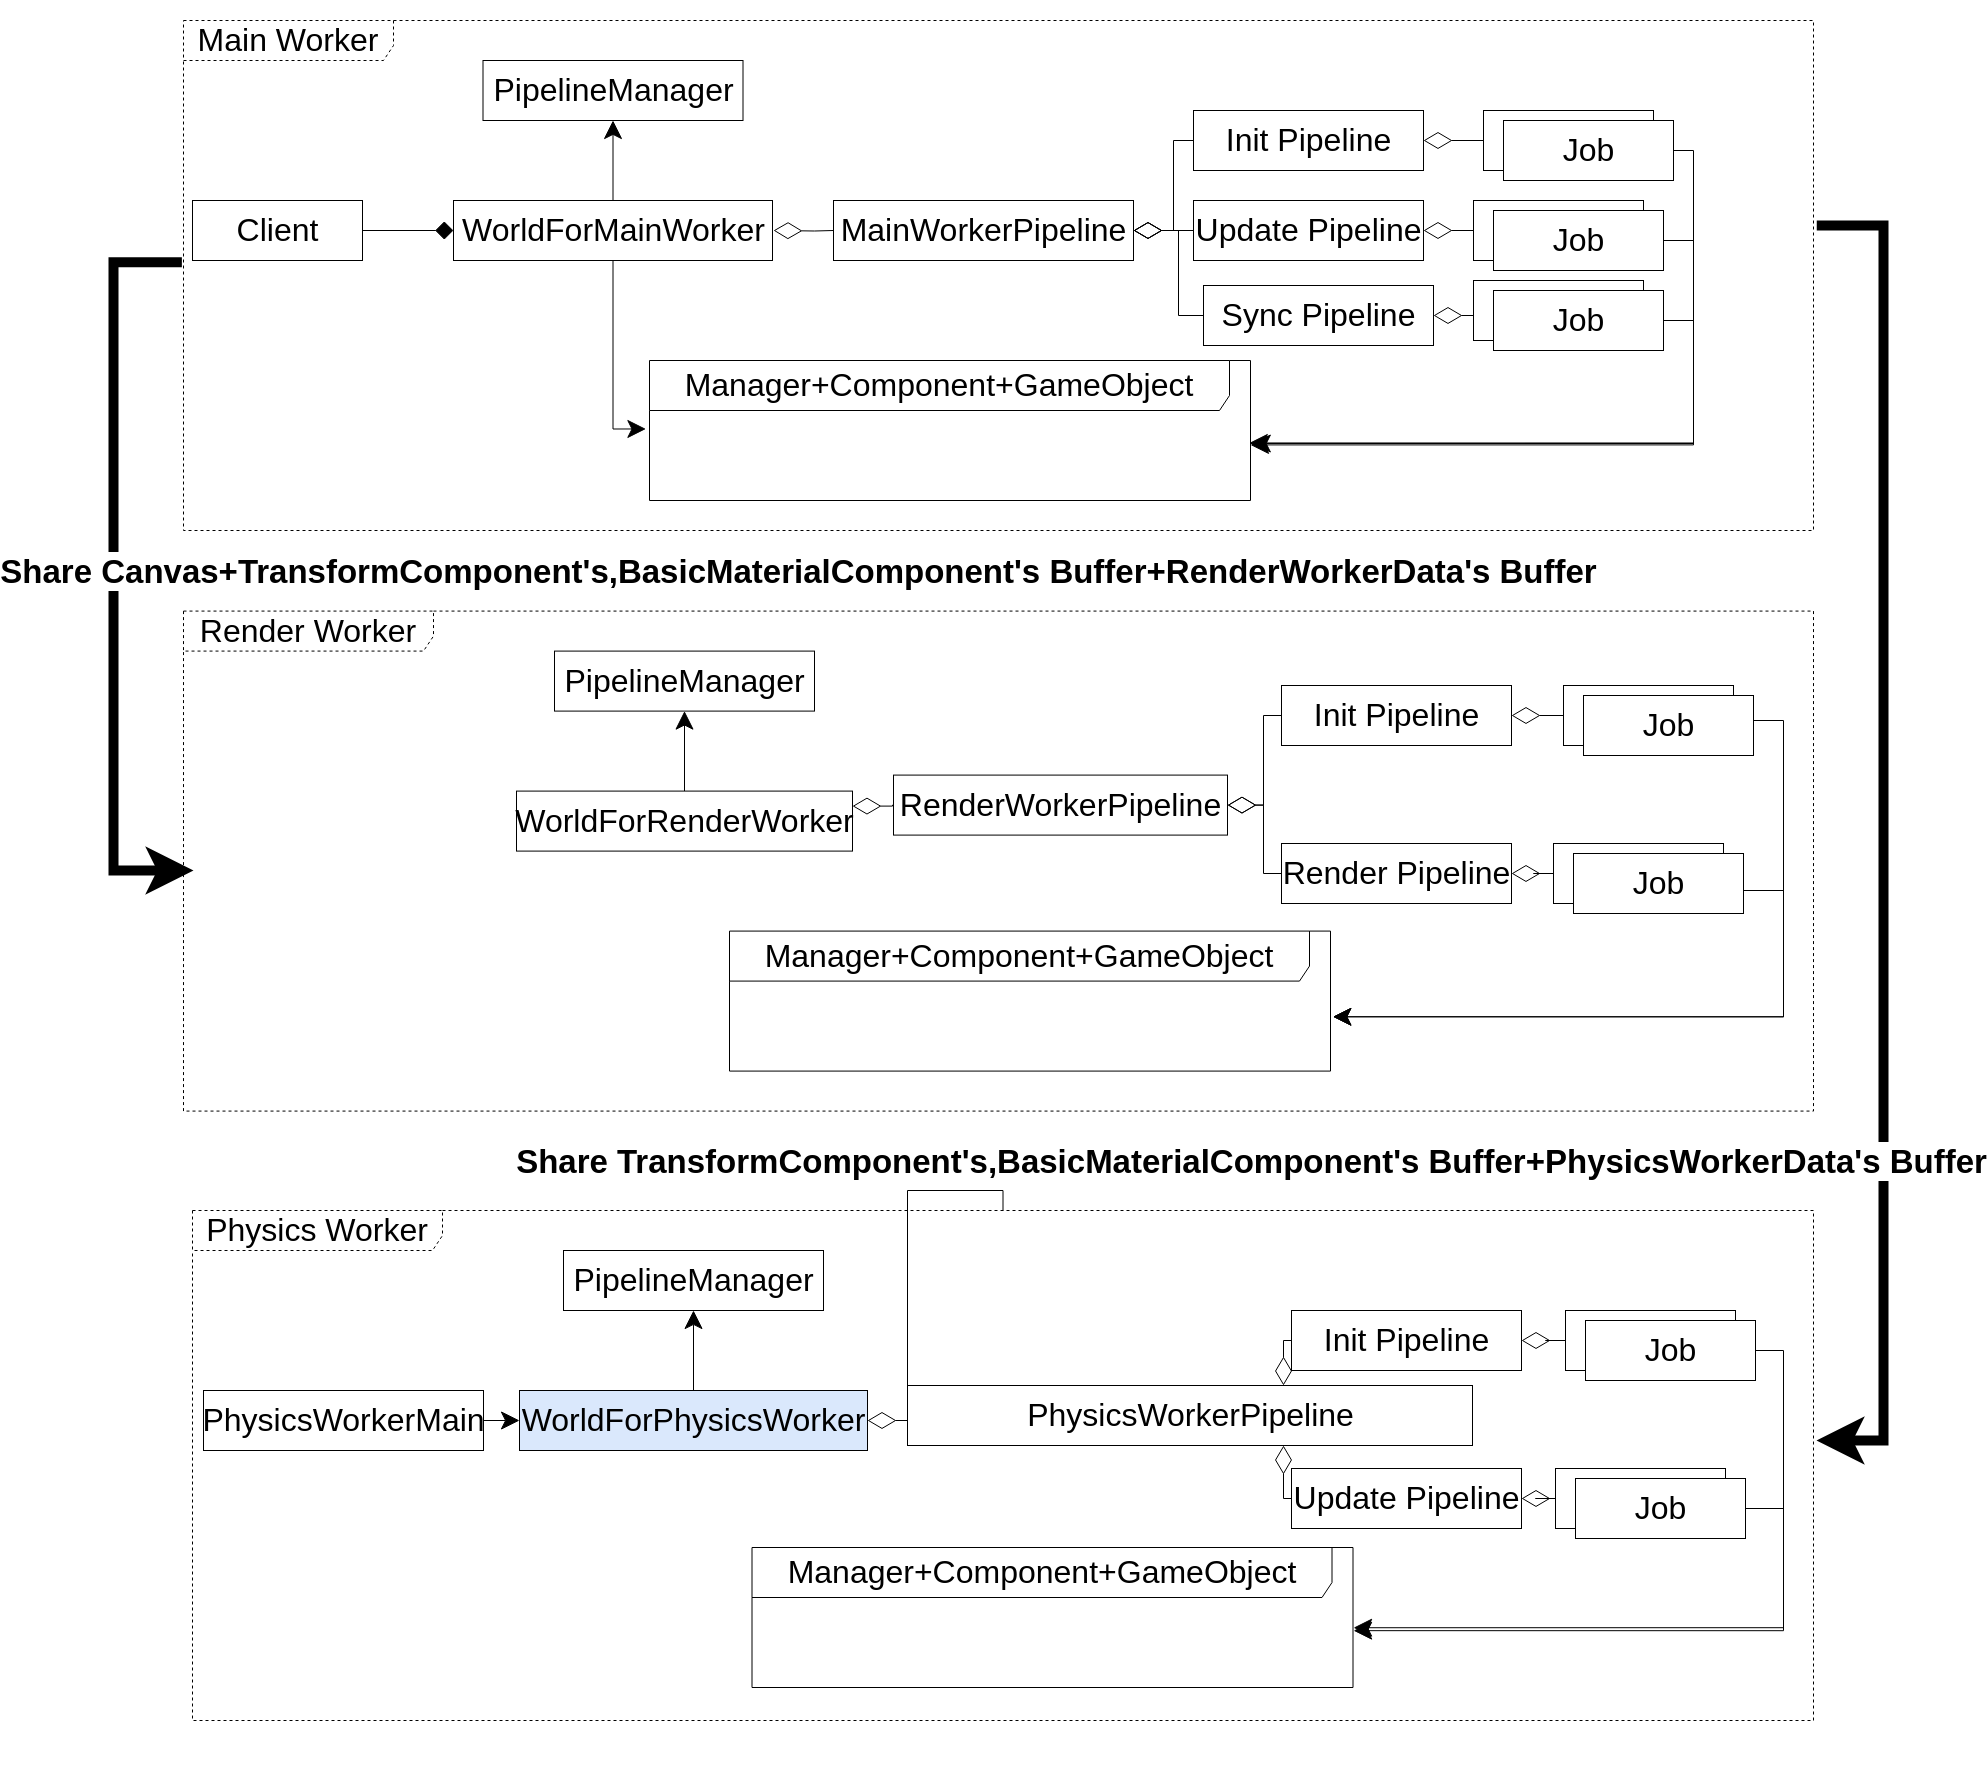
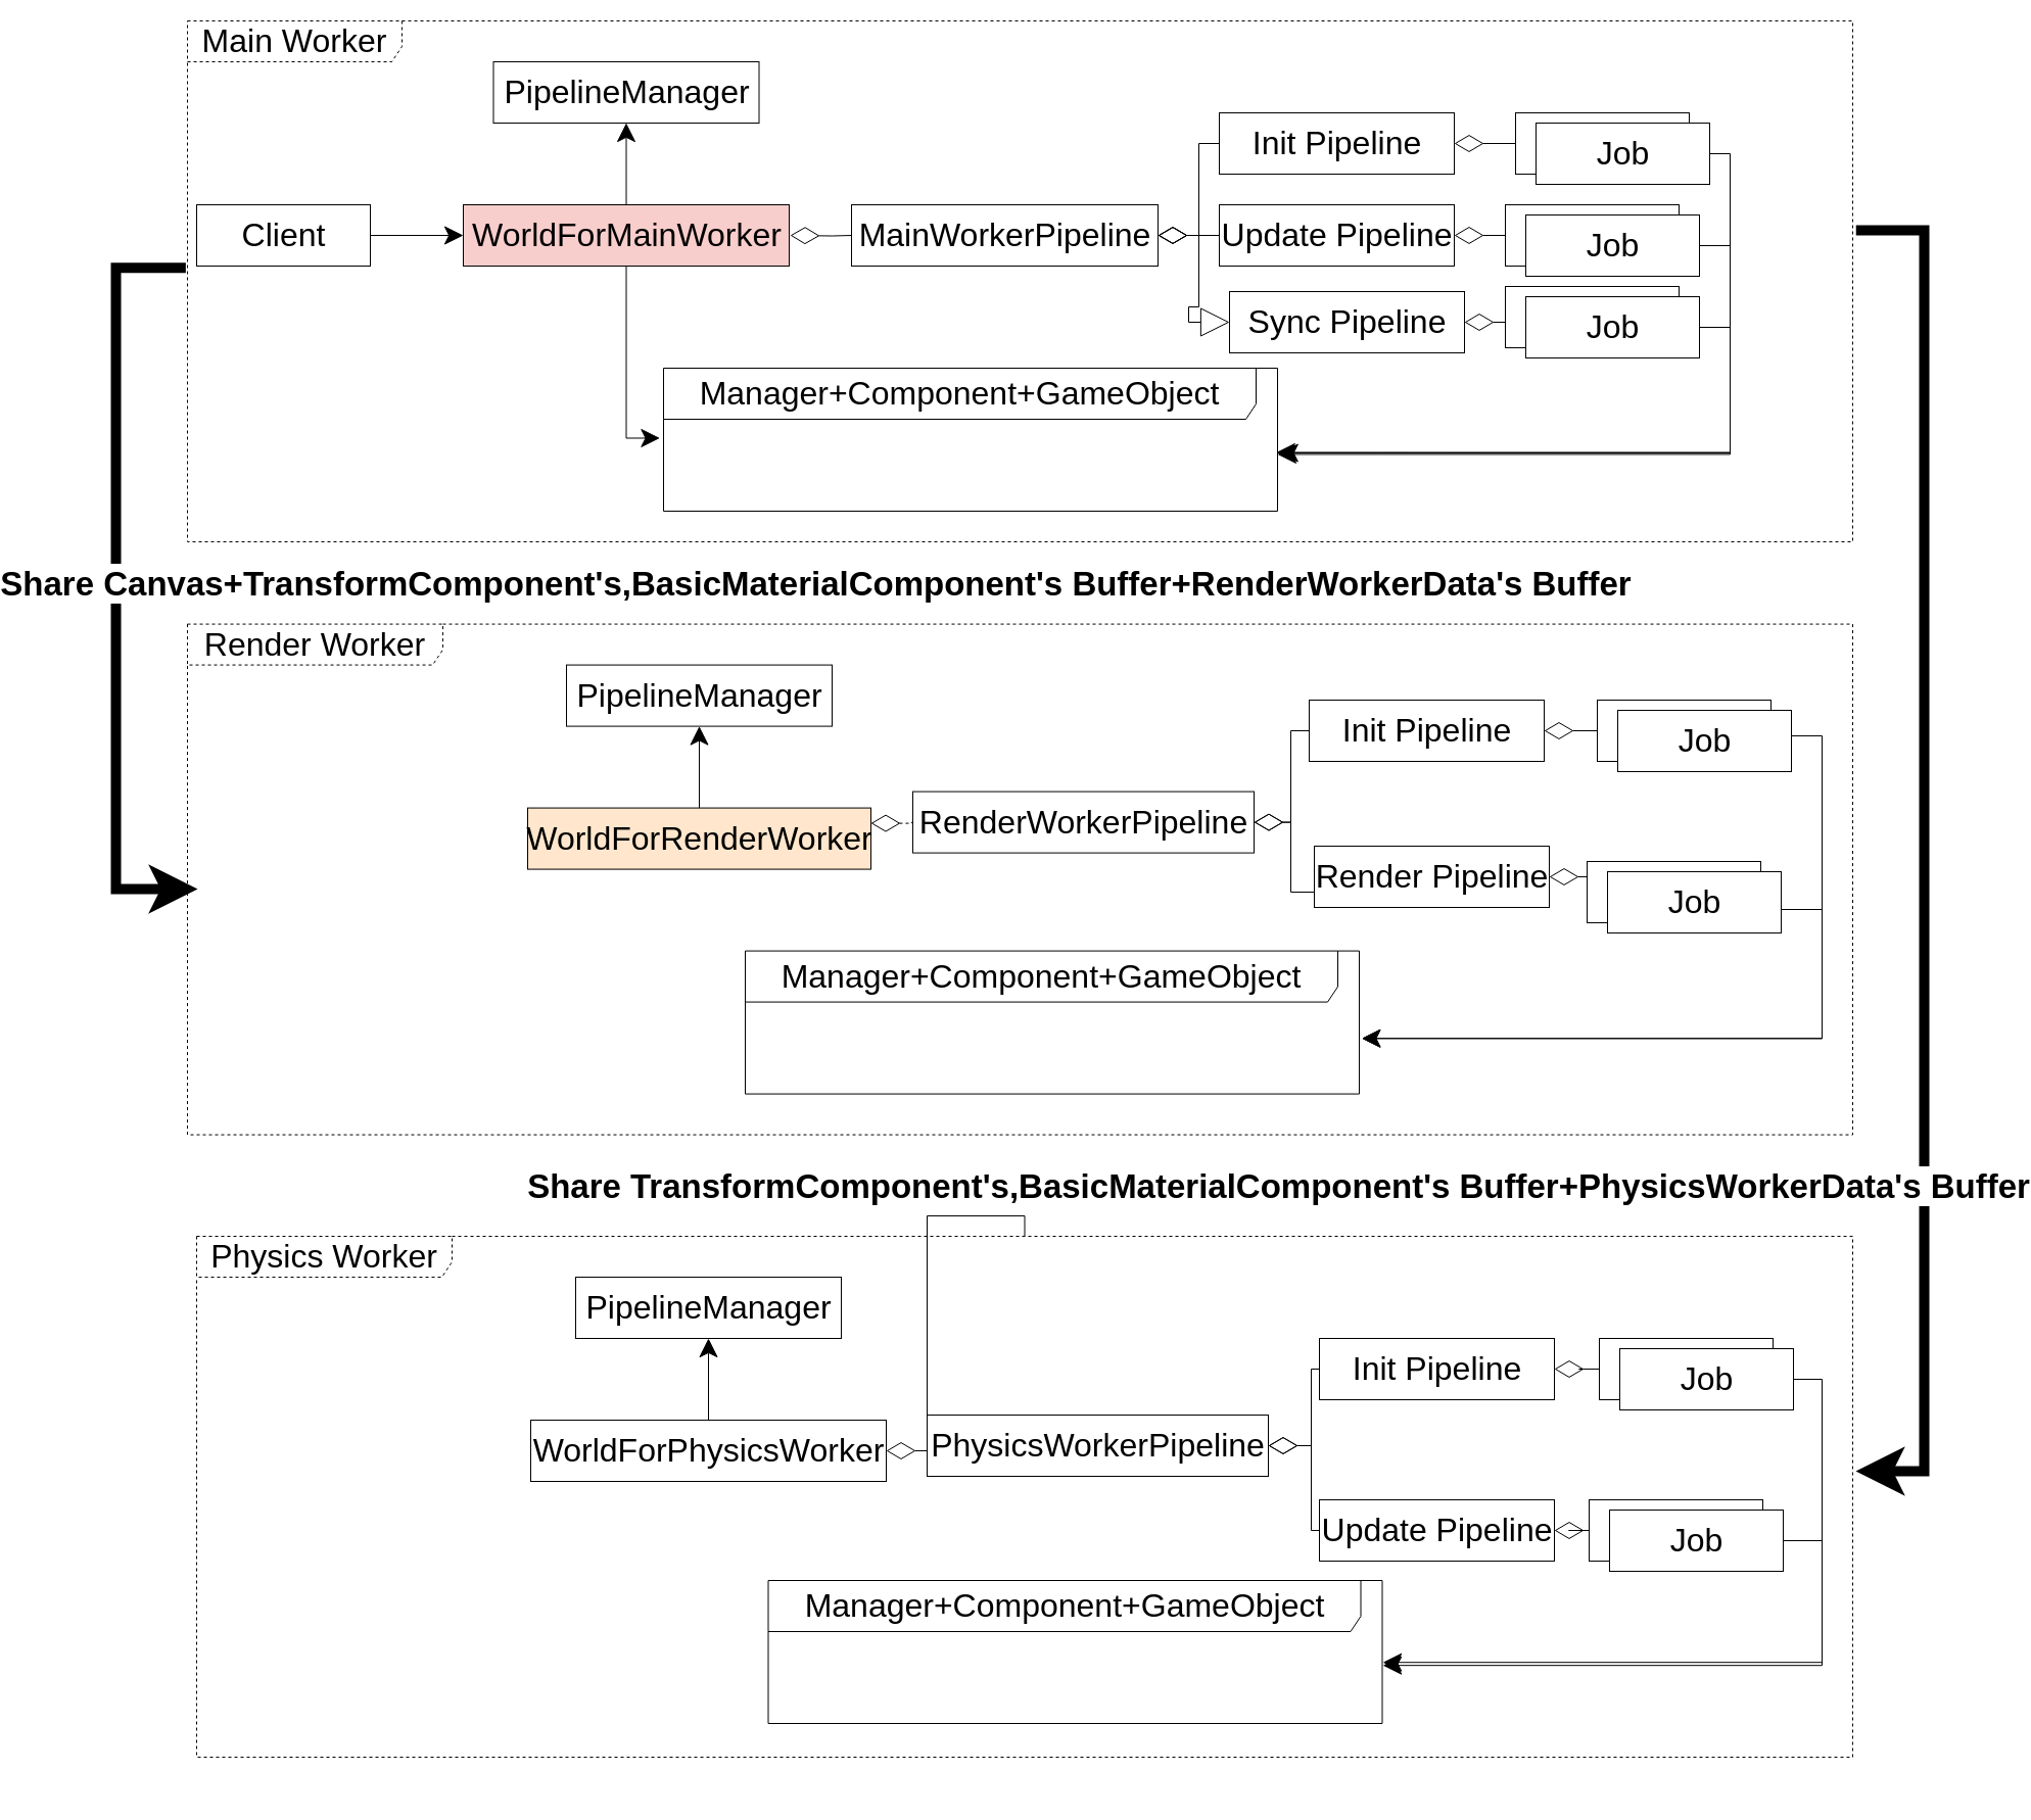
- <mxCell id="6" value="" style="edgeStyle=orthogonalEdgeStyle;rounded=0;orthogonalLoop=1;jettySize=auto;html=1;endSize=16;startSize=16;endArrow=diamond;" parent="1" source="7" target="11" edge="1"><mxGeometry relative="1" as="geometry" /></mxCell>
+ <mxCell id="6" value="" style="edgeStyle=orthogonalEdgeStyle;rounded=0;orthogonalLoop=1;jettySize=auto;html=1;endSize=16;startSize=16;" parent="1" source="7" target="11" edge="1"><mxGeometry relative="1" as="geometry" /></mxCell>
- <mxCell id="11" value="WorldForMainWorker" style="html=1;fontSize=32;" parent="1" vertex="1"><mxGeometry x="360" y="200" width="319" height="60" as="geometry" /></mxCell>
+ <mxCell id="11" value="WorldForMainWorker" style="html=1;fontSize=32;fillColor=#f8cecc;" parent="1" vertex="1"><mxGeometry x="360" y="200" width="319" height="60" as="geometry" /></mxCell>
- <mxCell id="15" style="edgeStyle=orthogonalEdgeStyle;rounded=0;orthogonalLoop=1;jettySize=auto;html=1;entryX=0;entryY=0.5;entryDx=0;entryDy=0;startArrow=diamondThin;startFill=0;endArrow=none;endFill=0;startSize=26;endSize=26;" parent="1" source="16" target="49" edge="1"><mxGeometry relative="1" as="geometry" /></mxCell>
+ <mxCell id="15" style="edgeStyle=orthogonalEdgeStyle;rounded=0;orthogonalLoop=1;jettySize=auto;html=1;entryX=0;entryY=0.5;entryDx=0;entryDy=0;startArrow=diamondThin;startFill=0;endArrow=block;endFill=0;startSize=26;endSize=26;" parent="1" source="16" target="49" edge="1"><mxGeometry relative="1" as="geometry" /></mxCell>
- <mxCell id="23" value="" style="edgeStyle=orthogonalEdgeStyle;rounded=0;orthogonalLoop=1;jettySize=auto;html=1;endSize=26;startSize=26;startArrow=diamondThin;startFill=0;endArrow=none;endFill=0;exitX=1;exitY=0.25;exitDx=0;exitDy=0;" parent="1" source="24" target="28" edge="1"><mxGeometry relative="1" as="geometry" /></mxCell>
+ <mxCell id="23" value="" style="edgeStyle=orthogonalEdgeStyle;rounded=0;orthogonalLoop=1;jettySize=auto;html=1;endSize=26;startSize=26;startArrow=diamondThin;startFill=0;endArrow=none;endFill=0;exitX=1;exitY=0.25;exitDx=0;exitDy=0;dashed=1;" parent="1" source="24" target="28" edge="1"><mxGeometry relative="1" as="geometry" /></mxCell>
- <mxCell id="24" value="WorldForRenderWorker" style="html=1;fontSize=32;" parent="1" vertex="1"><mxGeometry x="423" y="790.59" width="336" height="60" as="geometry" /></mxCell>
+ <mxCell id="24" value="WorldForRenderWorker" style="html=1;fontSize=32;fillColor=#ffe6cc;" parent="1" vertex="1"><mxGeometry x="423" y="790.59" width="336" height="60" as="geometry" /></mxCell>
- <mxCell id="65" value="Render Pipeline" style="html=1;fontSize=32;" parent="1" vertex="1"><mxGeometry x="1188" y="843" width="230" height="60" as="geometry" /></mxCell>
+ <mxCell id="65" value="Render Pipeline" style="html=1;fontSize=32;" parent="1" vertex="1"><mxGeometry x="1193" y="828" width="230" height="60" as="geometry" /></mxCell>
- <mxCell id="40" value="PhysicsWorkerPipeline" style="html=1;fontSize=32;" parent="1" vertex="1"><mxGeometry x="814" y="1385" width="565" height="60" as="geometry" /></mxCell>
+ <mxCell id="40" value="PhysicsWorkerPipeline" style="html=1;fontSize=32;" parent="1" vertex="1"><mxGeometry x="814" y="1385" width="334" height="60" as="geometry" /></mxCell>
- <mxCell id="33" value="PhysicsWorkerMain" style="html=1;fontSize=32;" parent="1" vertex="1"><mxGeometry x="110" y="1390" width="280" height="60" as="geometry" /></mxCell>
- <mxCell id="32" value="" style="edgeStyle=orthogonalEdgeStyle;rounded=0;orthogonalLoop=1;jettySize=auto;html=1;endSize=16;startSize=16;" parent="1" source="33" target="36" edge="1"><mxGeometry relative="1" as="geometry" /></mxCell>
- <mxCell id="36" value="WorldForPhysicsWorker" style="html=1;fontSize=32;fillColor=#dae8fc;" parent="1" vertex="1"><mxGeometry x="426" y="1390" width="348" height="60" as="geometry" /></mxCell>
+ <mxCell id="36" value="WorldForPhysicsWorker" style="html=1;fontSize=32;" parent="1" vertex="1"><mxGeometry x="426" y="1390" width="348" height="60" as="geometry" /></mxCell>
